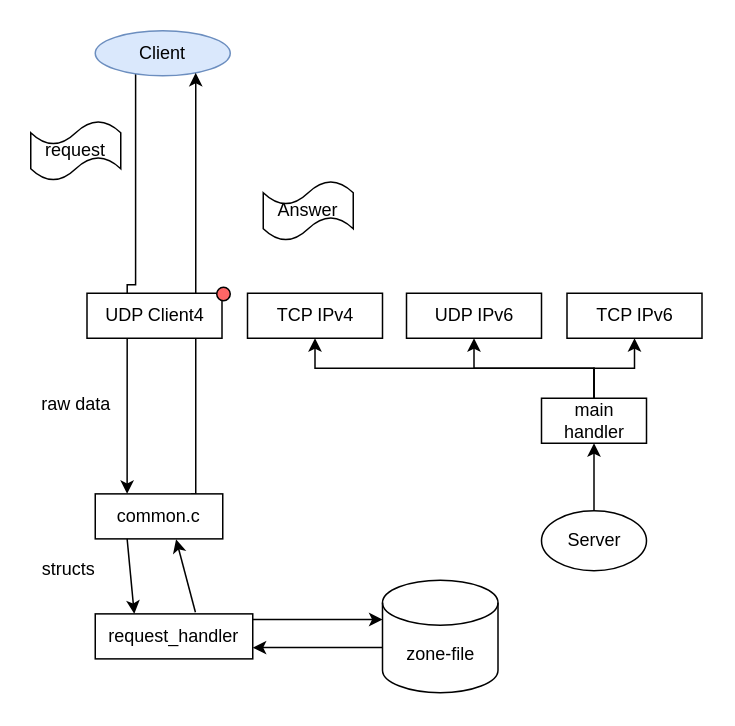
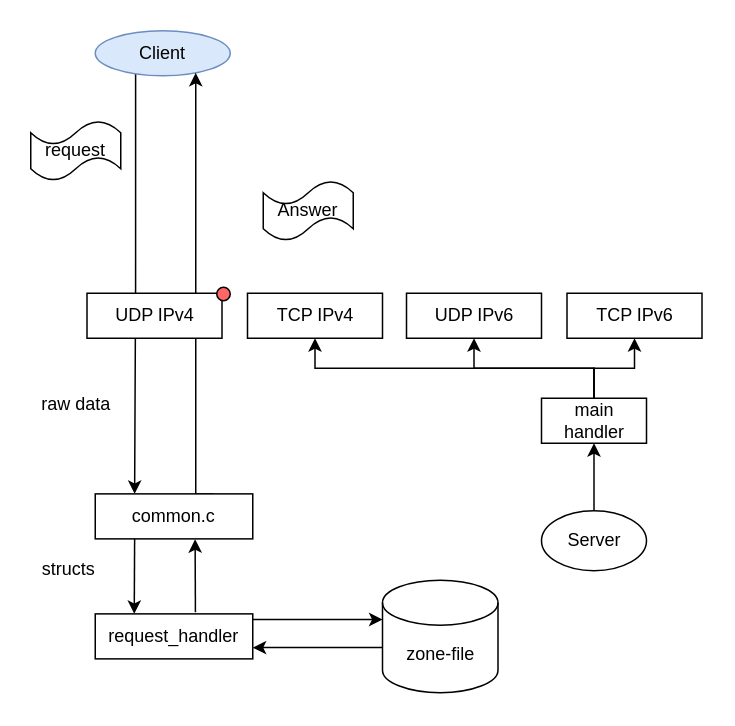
- <mxCell id="15" value="UDP Client4" style="rounded=0;whiteSpace=wrap;html=1;" vertex="1" parent="1"><mxGeometry x="57.5" y="195" width="90" height="30" as="geometry" /></mxCell>
+ <mxCell id="15" value="UDP IPv4" style="rounded=0;whiteSpace=wrap;html=1;" vertex="1" parent="1"><mxGeometry x="57.5" y="195" width="90" height="30" as="geometry" /></mxCell>
- <mxCell id="6" value="common.c" style="rounded=0;whiteSpace=wrap;html=1;" vertex="1" parent="1"><mxGeometry x="63" y="328.75" width="85" height="30" as="geometry" /></mxCell>
+ <mxCell id="6" value="common.c" style="rounded=0;whiteSpace=wrap;html=1;" vertex="1" parent="1"><mxGeometry x="63" y="328.75" width="105" height="30" as="geometry" /></mxCell>
